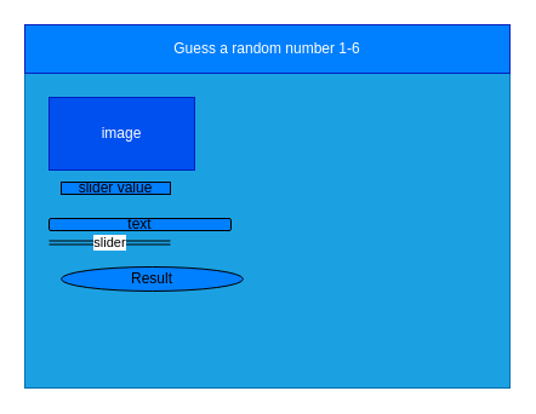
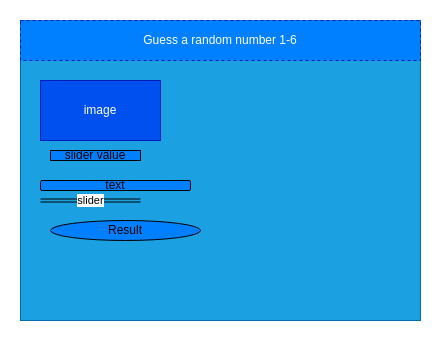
- <mxCell id="3" value="Guess a random number 1-6" style="rounded=0;whiteSpace=wrap;html=1;fillColor=#007FFF;fontColor=#ffffff;strokeColor=#001DBC;" parent="1" vertex="1"><mxGeometry x="20" y="20" width="400" height="40" as="geometry" /></mxCell>
+ <mxCell id="3" value="Guess a random number 1-6" style="rounded=0;whiteSpace=wrap;html=1;fillColor=#007FFF;fontColor=#ffffff;strokeColor=#001DBC;dashed=1;" parent="1" vertex="1"><mxGeometry x="20" y="20" width="400" height="40" as="geometry" /></mxCell>
